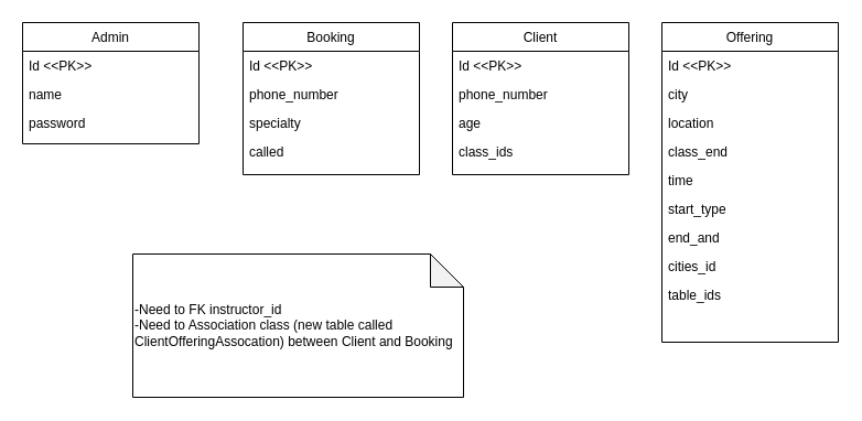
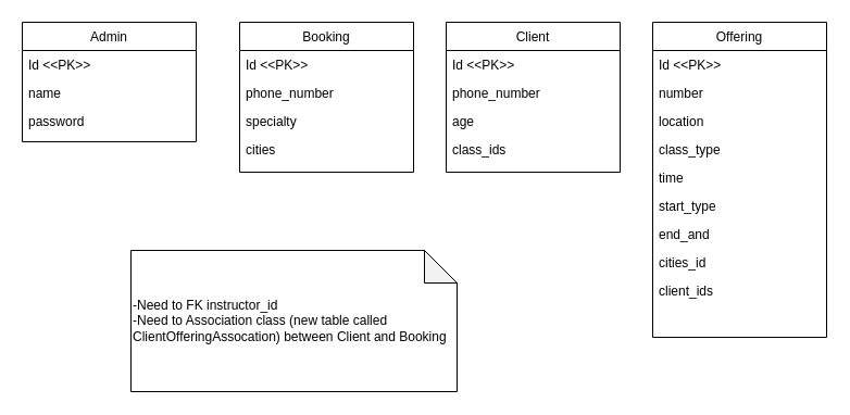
- <mxCell id="18" value="city&#10;" style="text;align=left;verticalAlign=top;spacingLeft=4;spacingRight=4;overflow=hidden;rotatable=0;points=[[0,0.5],[1,0.5]];portConstraint=eastwest;rounded=0;shadow=0;html=0;" vertex="1" parent="16"><mxGeometry y="52" width="160" height="26" as="geometry" /></mxCell>
+ <mxCell id="18" value="number&#10;" style="text;align=left;verticalAlign=top;spacingLeft=4;spacingRight=4;overflow=hidden;rotatable=0;points=[[0,0.5],[1,0.5]];portConstraint=eastwest;rounded=0;shadow=0;html=0;" vertex="1" parent="16"><mxGeometry y="52" width="160" height="26" as="geometry" /></mxCell>
- <mxCell id="10" value="called" style="text;align=left;verticalAlign=top;spacingLeft=4;spacingRight=4;overflow=hidden;rotatable=0;points=[[0,0.5],[1,0.5]];portConstraint=eastwest;rounded=0;shadow=0;html=0;" vertex="1" parent="6"><mxGeometry y="104" width="160" height="26" as="geometry" /></mxCell>
+ <mxCell id="10" value="cities" style="text;align=left;verticalAlign=top;spacingLeft=4;spacingRight=4;overflow=hidden;rotatable=0;points=[[0,0.5],[1,0.5]];portConstraint=eastwest;rounded=0;shadow=0;html=0;" vertex="1" parent="6"><mxGeometry y="104" width="160" height="26" as="geometry" /></mxCell>
- <mxCell id="20" value="class_end" style="text;align=left;verticalAlign=top;spacingLeft=4;spacingRight=4;overflow=hidden;rotatable=0;points=[[0,0.5],[1,0.5]];portConstraint=eastwest;rounded=0;shadow=0;html=0;" vertex="1" parent="16"><mxGeometry y="104" width="160" height="26" as="geometry" /></mxCell>
+ <mxCell id="20" value="class_type" style="text;align=left;verticalAlign=top;spacingLeft=4;spacingRight=4;overflow=hidden;rotatable=0;points=[[0,0.5],[1,0.5]];portConstraint=eastwest;rounded=0;shadow=0;html=0;" vertex="1" parent="16"><mxGeometry y="104" width="160" height="26" as="geometry" /></mxCell>
- <mxCell id="25" value="table_ids" style="text;align=left;verticalAlign=top;spacingLeft=4;spacingRight=4;overflow=hidden;rotatable=0;points=[[0,0.5],[1,0.5]];portConstraint=eastwest;rounded=0;shadow=0;html=0;" vertex="1" parent="16"><mxGeometry y="234" width="160" height="26" as="geometry" /></mxCell>
+ <mxCell id="25" value="client_ids" style="text;align=left;verticalAlign=top;spacingLeft=4;spacingRight=4;overflow=hidden;rotatable=0;points=[[0,0.5],[1,0.5]];portConstraint=eastwest;rounded=0;shadow=0;html=0;" vertex="1" parent="16"><mxGeometry y="234" width="160" height="26" as="geometry" /></mxCell>
